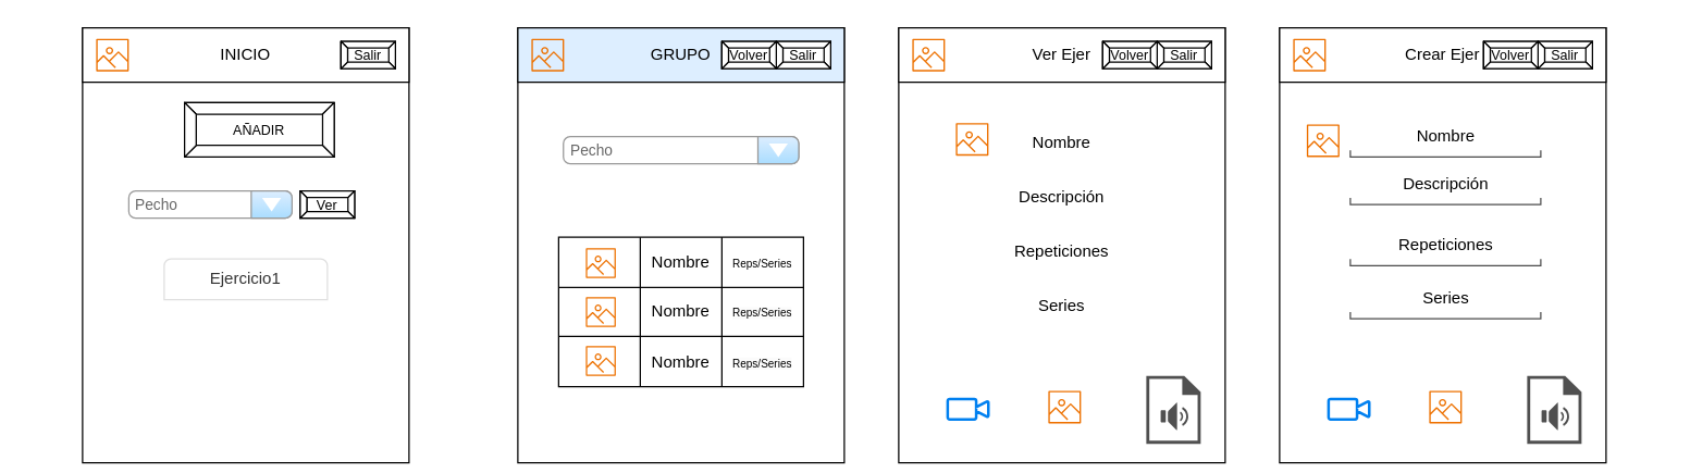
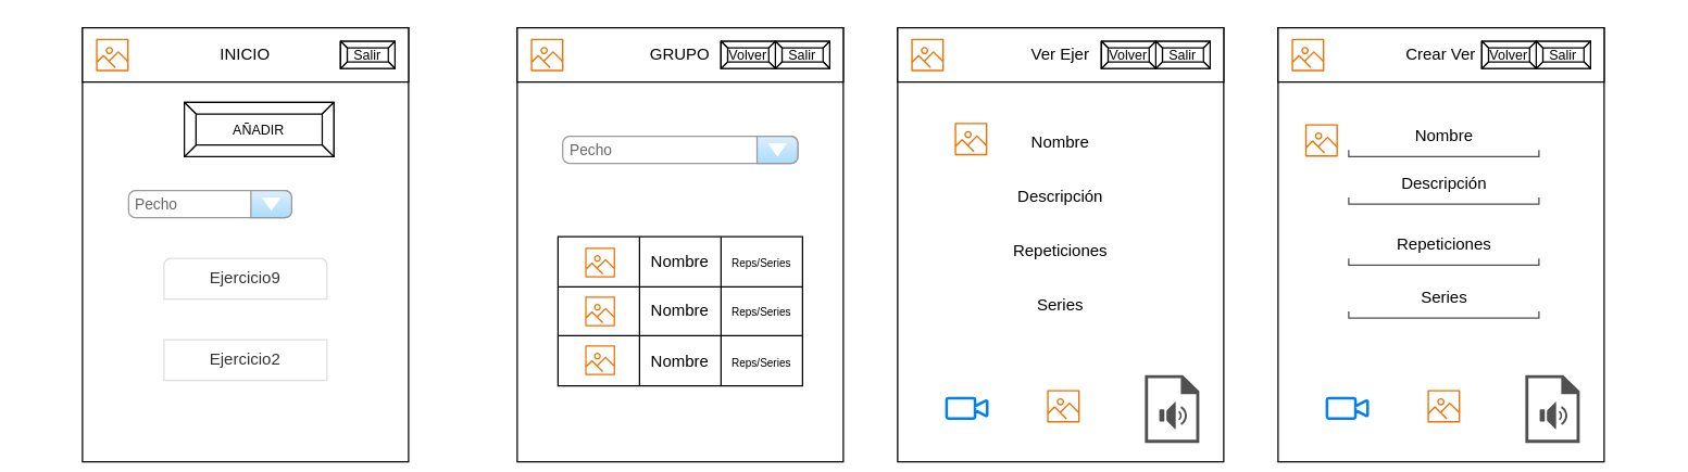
- <mxCell id="12" value="GRUPO" style="rounded=0;whiteSpace=wrap;html=1;fillColor=#ddeeff;" vertex="1" parent="1"><mxGeometry x="380" y="20" width="240" height="40" as="geometry" /></mxCell>
+ <mxCell id="12" value="GRUPO" style="rounded=0;whiteSpace=wrap;html=1;" vertex="1" parent="1"><mxGeometry x="380" y="20" width="240" height="40" as="geometry" /></mxCell>
- <mxCell id="46" value="Crear Ejer" style="rounded=0;whiteSpace=wrap;html=1;" vertex="1" parent="1"><mxGeometry x="940" y="20" width="240" height="40" as="geometry" /></mxCell>
+ <mxCell id="46" value="Crear Ver" style="rounded=0;whiteSpace=wrap;html=1;" vertex="1" parent="1"><mxGeometry x="940" y="20" width="240" height="40" as="geometry" /></mxCell>
- <mxCell id="8" value="Ver" style="labelPosition=center;verticalLabelPosition=middle;align=center;html=1;shape=mxgraph.basic.button;dx=4.88;whiteSpace=wrap;fontSize=10;" vertex="1" parent="1"><mxGeometry x="220" y="140" width="40" height="20" as="geometry" /></mxCell>
- <mxCell id="9" value="Ejercicio1" style="text;strokeColor=#DFDFDF;fillColor=#FFFFFF;align=center;verticalAlign=middle;spacingLeft=10;spacingRight=10;overflow=hidden;points=[[0,0.5],[1,0.5]];portConstraint=eastwest;rotatable=0;whiteSpace=wrap;html=1;shape=mxgraph.bootstrap.topButton;rSize=5;fontColor=#333333;" vertex="1" parent="1"><mxGeometry x="120" y="190" width="120" height="30" as="geometry" /></mxCell>
+ <mxCell id="9" value="Ejercicio9" style="text;strokeColor=#DFDFDF;fillColor=#FFFFFF;align=center;verticalAlign=middle;spacingLeft=10;spacingRight=10;overflow=hidden;points=[[0,0.5],[1,0.5]];portConstraint=eastwest;rotatable=0;whiteSpace=wrap;html=1;shape=mxgraph.bootstrap.topButton;rSize=5;fontColor=#333333;" vertex="1" parent="1"><mxGeometry x="120" y="190" width="120" height="30" as="geometry" /></mxCell>
+ <mxCell id="10" value="Ejercicio2" style="text;strokeColor=#DFDFDF;fillColor=#FFFFFF;align=center;verticalAlign=middle;spacingLeft=10;spacingRight=10;overflow=hidden;points=[[0,0.5],[1,0.5]];portConstraint=eastwest;rotatable=0;whiteSpace=wrap;html=1;rSize=5;fontColor=#333333;" vertex="1" parent="1"><mxGeometry x="120" y="250" width="120" height="30" as="geometry" /></mxCell>
